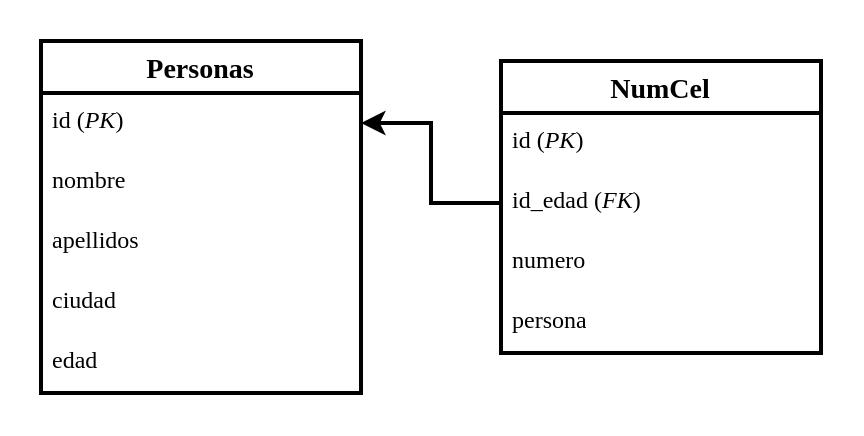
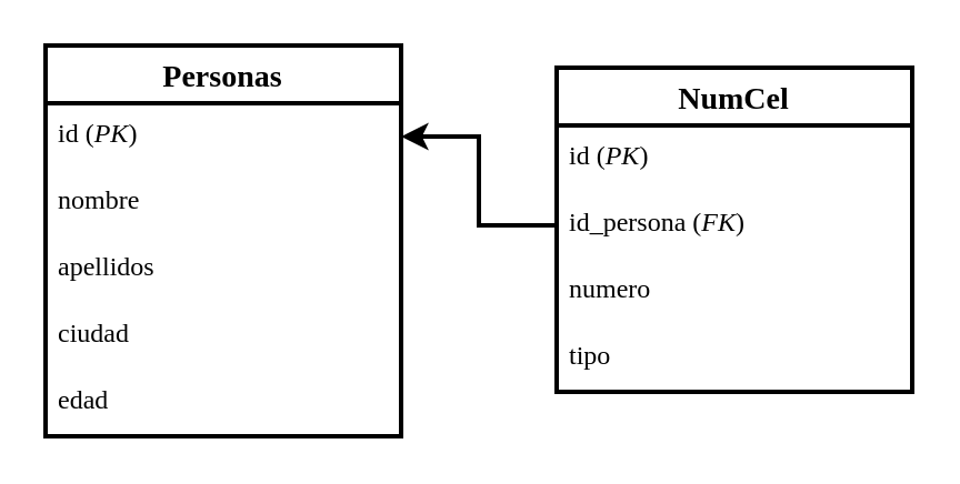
- <mxCell id="10" value="id_edad (&lt;i&gt;FK&lt;/i&gt;)" style="text;spacingLeft=4;spacingRight=4;overflow=hidden;rotatable=0;points=[[0,0.5],[1,0.5]];portConstraint=eastwest;fontSize=12;whiteSpace=wrap;html=1;strokeWidth=2;fontFamily=Verdana;" vertex="1" parent="8"><mxGeometry y="56" width="160" height="30" as="geometry" /></mxCell>
+ <mxCell id="10" value="id_persona (&lt;i&gt;FK&lt;/i&gt;)" style="text;spacingLeft=4;spacingRight=4;overflow=hidden;rotatable=0;points=[[0,0.5],[1,0.5]];portConstraint=eastwest;fontSize=12;whiteSpace=wrap;html=1;strokeWidth=2;fontFamily=Verdana;" vertex="1" parent="8"><mxGeometry y="56" width="160" height="30" as="geometry" /></mxCell>
- <mxCell id="12" value="persona" style="text;spacingLeft=4;spacingRight=4;overflow=hidden;rotatable=0;points=[[0,0.5],[1,0.5]];portConstraint=eastwest;fontSize=12;whiteSpace=wrap;html=1;strokeWidth=2;fontFamily=Verdana;" vertex="1" parent="8"><mxGeometry y="116" width="160" height="30" as="geometry" /></mxCell>
+ <mxCell id="12" value="tipo" style="text;spacingLeft=4;spacingRight=4;overflow=hidden;rotatable=0;points=[[0,0.5],[1,0.5]];portConstraint=eastwest;fontSize=12;whiteSpace=wrap;html=1;strokeWidth=2;fontFamily=Verdana;" vertex="1" parent="8"><mxGeometry y="116" width="160" height="30" as="geometry" /></mxCell>
